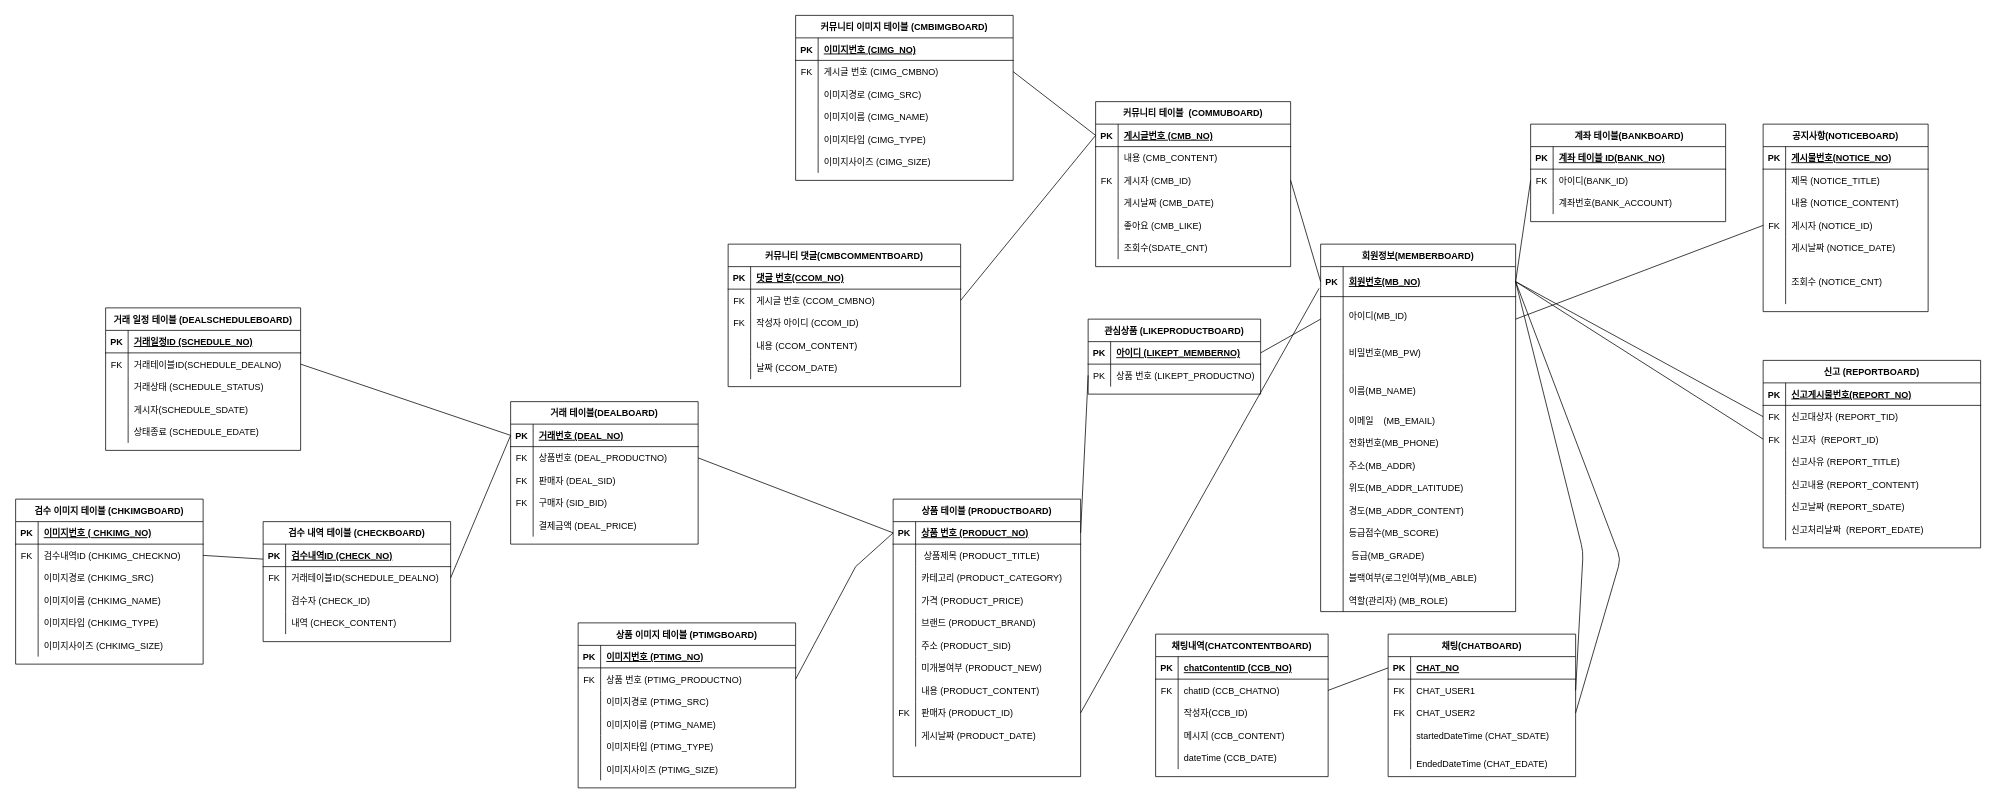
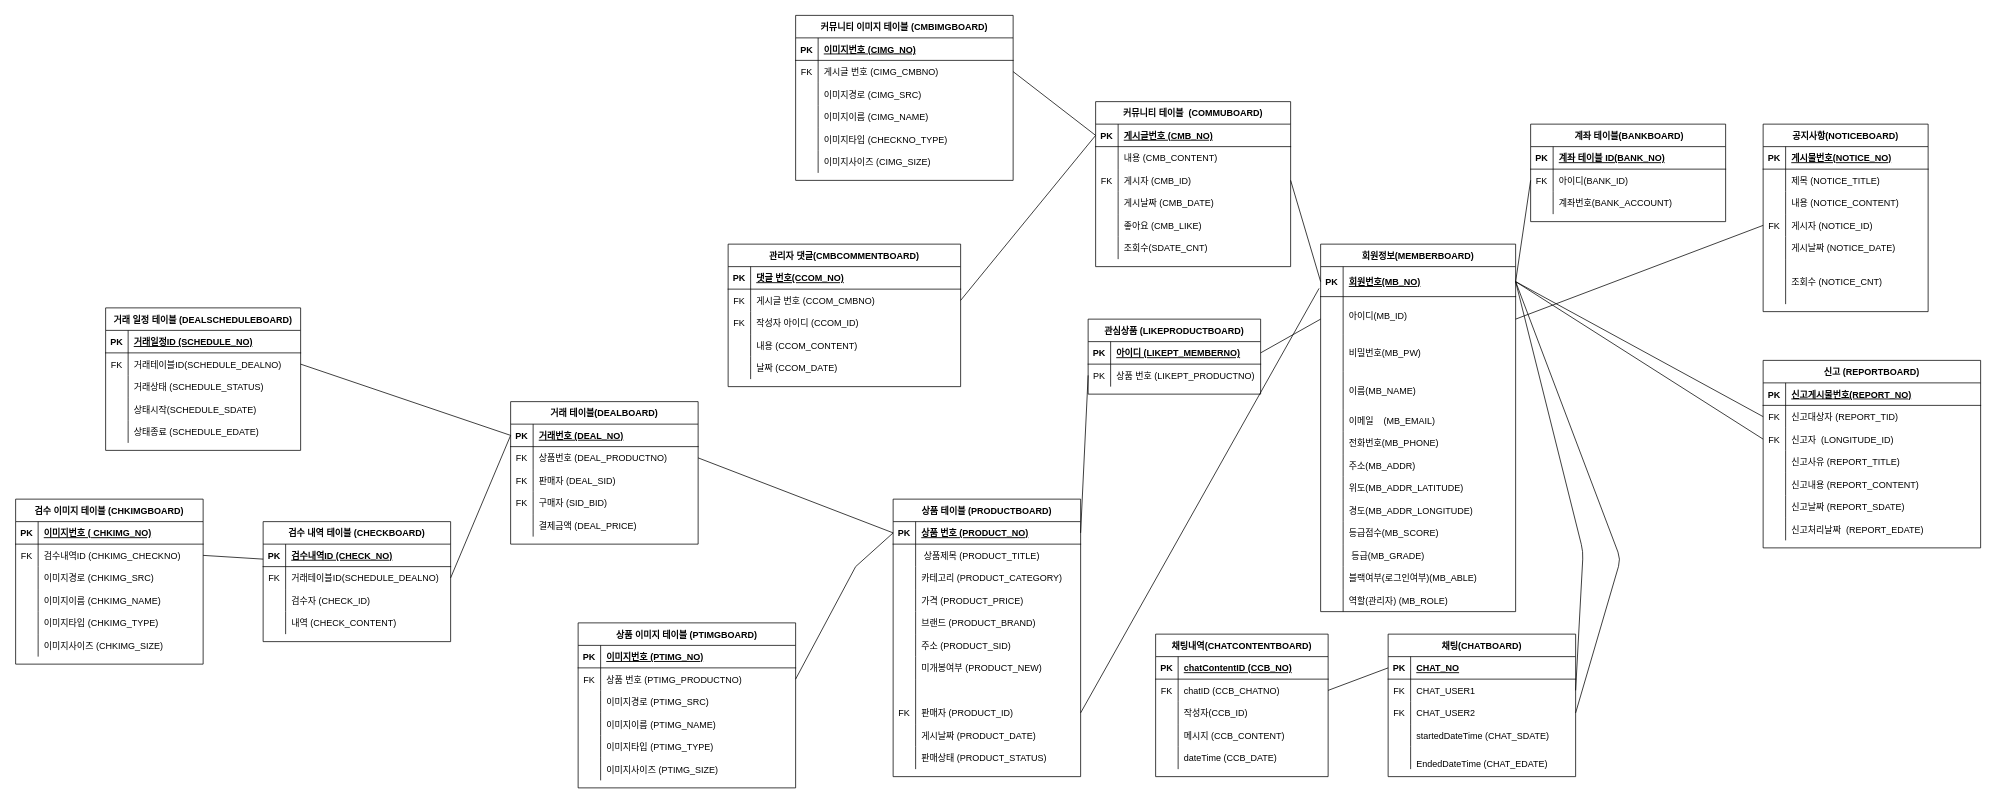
- <mxCell id="120" value="이미지타입 (CIMG_TYPE)" style="shape=partialRectangle;connectable=0;fillColor=none;top=0;left=0;bottom=0;right=0;align=left;spacingLeft=6;overflow=hidden;" parent="118" vertex="1"><mxGeometry x="30" width="260" height="30" as="geometry" /></mxCell>
+ <mxCell id="120" value="이미지타입 (CHECKNO_TYPE)" style="shape=partialRectangle;connectable=0;fillColor=none;top=0;left=0;bottom=0;right=0;align=left;spacingLeft=6;overflow=hidden;" parent="118" vertex="1"><mxGeometry x="30" width="260" height="30" as="geometry" /></mxCell>
- <mxCell id="126" value="커뮤니티 댓글(CMBCOMMENTBOARD)" style="shape=table;startSize=30;container=1;collapsible=1;childLayout=tableLayout;fixedRows=1;rowLines=0;fontStyle=1;align=center;resizeLast=1;" parent="1" vertex="1"><mxGeometry x="970" y="325" width="310" height="190" as="geometry" /></mxCell>
+ <mxCell id="126" value="관리자 댓글(CMBCOMMENTBOARD)" style="shape=table;startSize=30;container=1;collapsible=1;childLayout=tableLayout;fixedRows=1;rowLines=0;fontStyle=1;align=center;resizeLast=1;" parent="1" vertex="1"><mxGeometry x="970" y="325" width="310" height="190" as="geometry" /></mxCell>
- <mxCell id="270" value="게시자(SCHEDULE_SDATE)" style="shape=partialRectangle;connectable=0;fillColor=none;top=0;left=0;bottom=0;right=0;align=left;spacingLeft=6;overflow=hidden;" parent="268" vertex="1"><mxGeometry x="30" width="230" height="30" as="geometry" /></mxCell>
+ <mxCell id="270" value="상태시작(SCHEDULE_SDATE)" style="shape=partialRectangle;connectable=0;fillColor=none;top=0;left=0;bottom=0;right=0;align=left;spacingLeft=6;overflow=hidden;" parent="268" vertex="1"><mxGeometry x="30" width="230" height="30" as="geometry" /></mxCell>
- <mxCell id="51" value="신고자  (REPORT_ID)" style="shape=partialRectangle;connectable=0;fillColor=none;top=0;left=0;bottom=0;right=0;align=left;spacingLeft=6;overflow=hidden;" parent="49" vertex="1"><mxGeometry x="30" width="260" height="30" as="geometry" /></mxCell>
+ <mxCell id="51" value="신고자  (LONGITUDE_ID)" style="shape=partialRectangle;connectable=0;fillColor=none;top=0;left=0;bottom=0;right=0;align=left;spacingLeft=6;overflow=hidden;" parent="49" vertex="1"><mxGeometry x="30" width="260" height="30" as="geometry" /></mxCell>
- <mxCell id="29" value="경도(MB_ADDR_CONTENT)" style="shape=partialRectangle;connectable=0;fillColor=none;top=0;left=0;bottom=0;right=0;align=left;spacingLeft=6;overflow=hidden;" vertex="1" parent="27"><mxGeometry x="30" width="230" height="30" as="geometry" /></mxCell>
+ <mxCell id="29" value="경도(MB_ADDR_LONGITUDE)" style="shape=partialRectangle;connectable=0;fillColor=none;top=0;left=0;bottom=0;right=0;align=left;spacingLeft=6;overflow=hidden;" vertex="1" parent="27"><mxGeometry x="30" width="230" height="30" as="geometry" /></mxCell>
- <mxCell id="167" value="내용 (PRODUCT_CONTENT)" style="shape=partialRectangle;connectable=0;fillColor=none;top=0;left=0;bottom=0;right=0;align=left;spacingLeft=6;overflow=hidden;" parent="165" vertex="1"><mxGeometry x="30" width="220" height="30" as="geometry" /></mxCell>
+ <mxCell id="176" value="판매상태 (PRODUCT_STATUS)" style="shape=partialRectangle;connectable=0;fillColor=none;top=0;left=0;bottom=0;right=0;align=left;spacingLeft=6;overflow=hidden;" parent="174" vertex="1"><mxGeometry x="30" width="220" height="30" as="geometry" /></mxCell>
